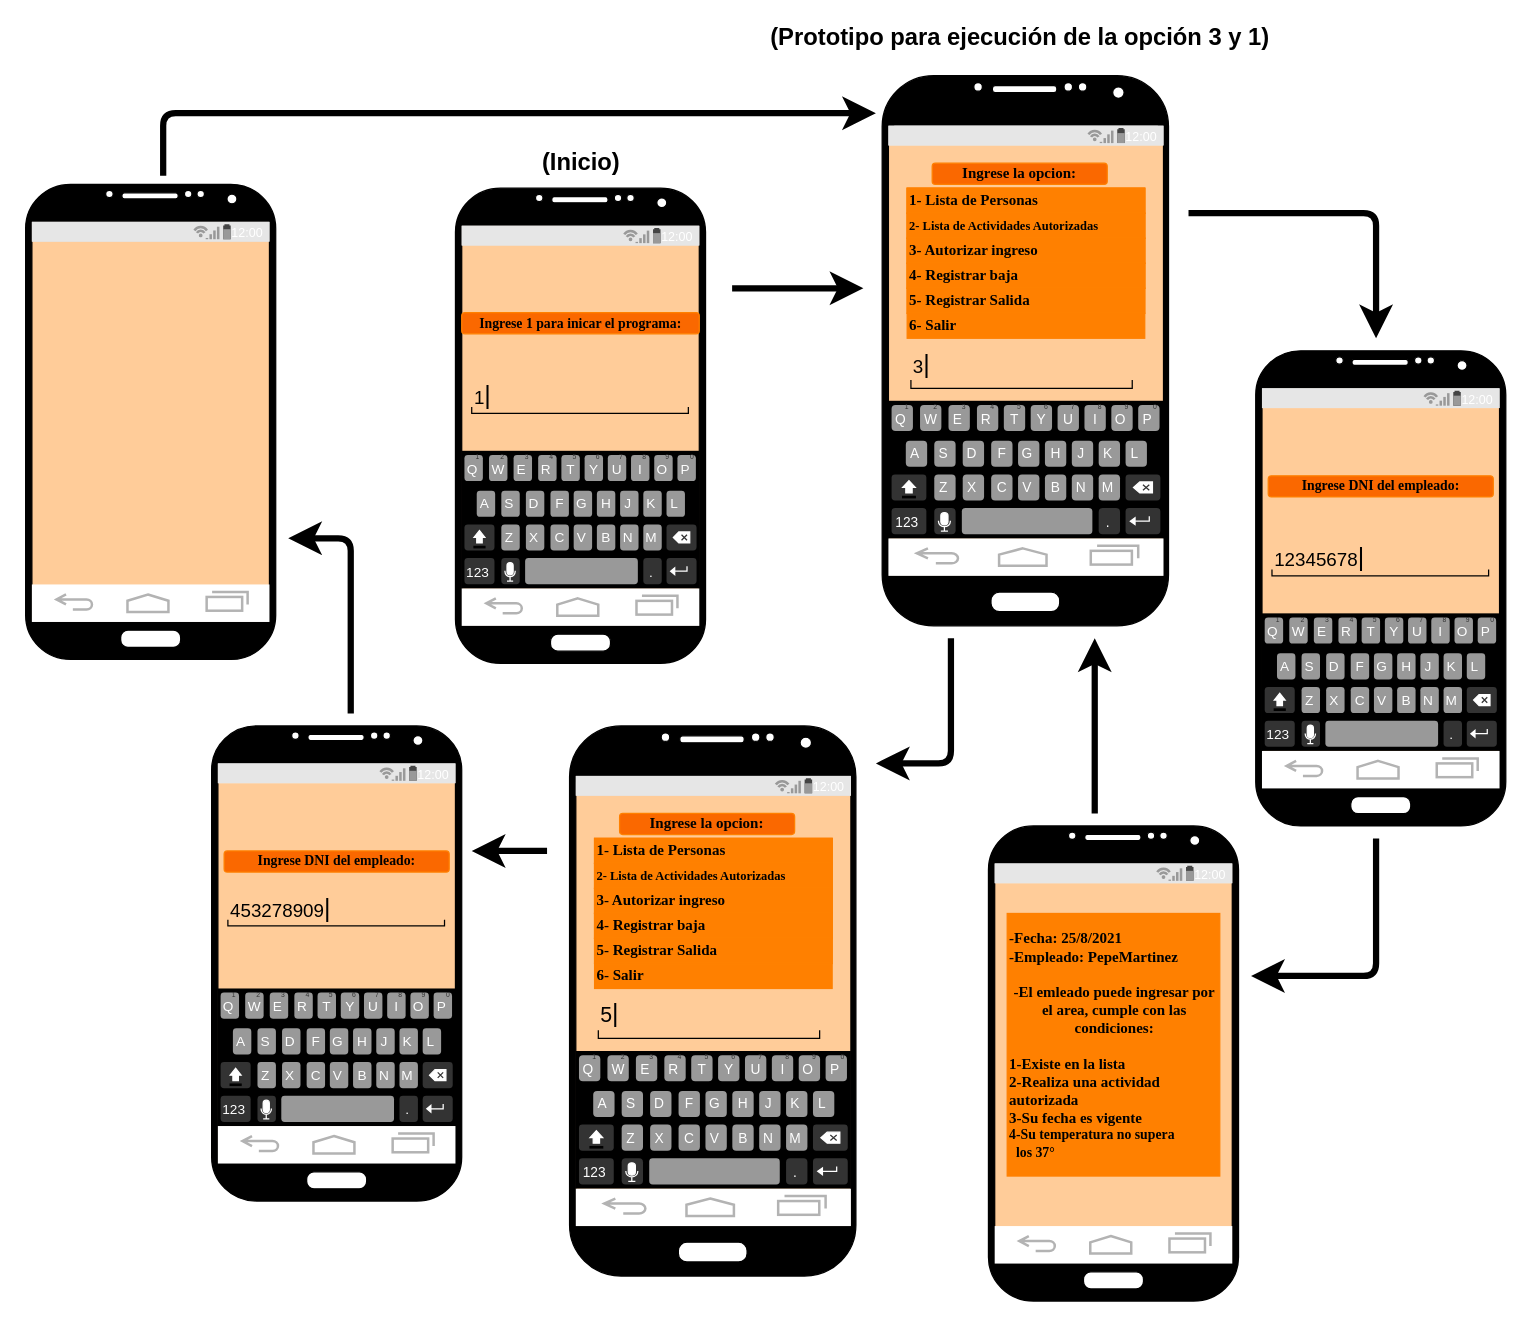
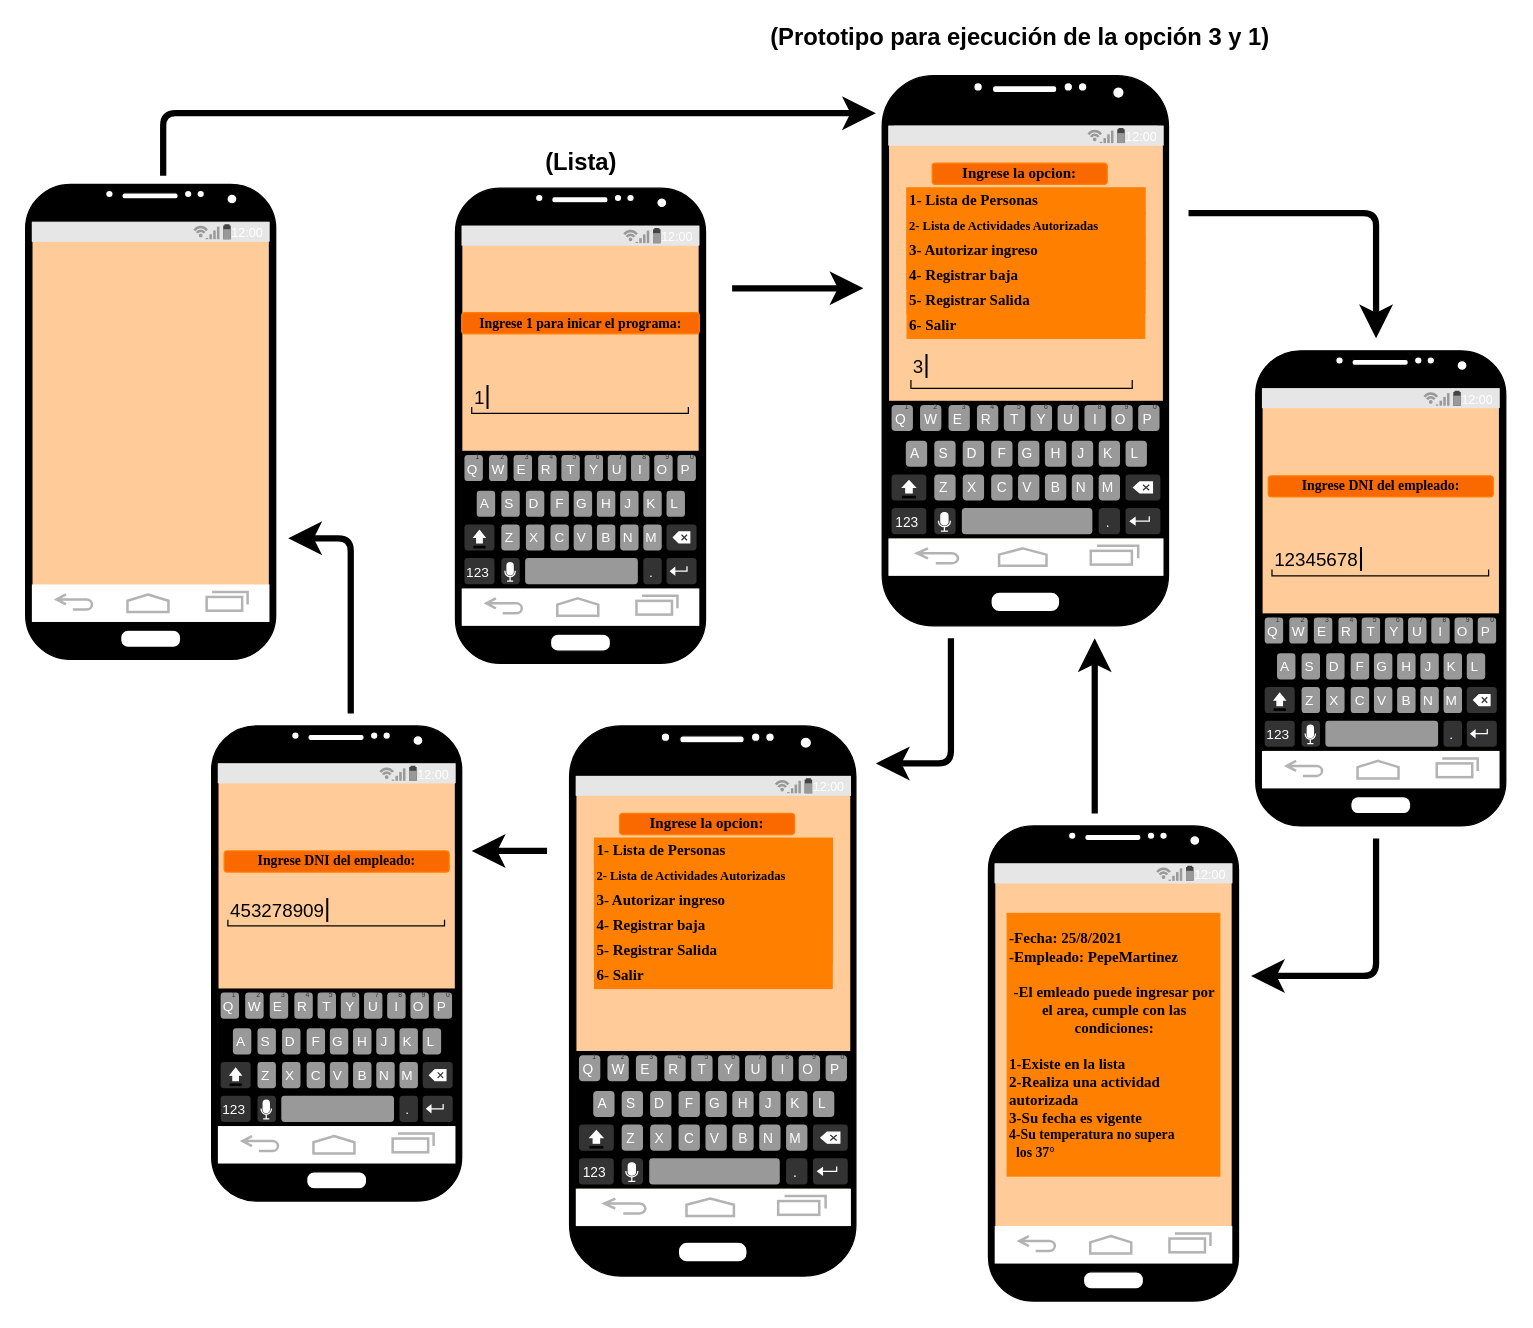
- <mxCell id="89" value="&lt;span style=&quot;font-size: 19px&quot;&gt;&lt;b&gt;(Inicio)&lt;/b&gt;&lt;/span&gt;" style="text;html=1;align=center;verticalAlign=middle;resizable=0;points=[];autosize=1;strokeColor=none;" vertex="1" parent="1"><mxGeometry x="423.75" y="120" width="80" height="20" as="geometry" /></mxCell>
+ <mxCell id="89" value="&lt;span style=&quot;font-size: 19px&quot;&gt;&lt;b&gt;(Lista)&lt;/b&gt;&lt;/span&gt;" style="text;html=1;align=center;verticalAlign=middle;resizable=0;points=[];autosize=1;strokeColor=none;" vertex="1" parent="1"><mxGeometry x="423.75" y="120" width="80" height="20" as="geometry" /></mxCell>
- <mxCell id="67" value="&lt;font style=&quot;font-size: 17px&quot;&gt;5&lt;/font&gt;&lt;font style=&quot;font-size: 20px&quot;&gt;|&lt;/font&gt;" style="strokeWidth=1;html=1;shadow=0;shape=mxgraph.android.textfield;align=left;pointerEvents=1;fillColor=#E6E6E6;" parent="1" vertex="1"><mxGeometry x="478" y="790" width="177" height="40" as="geometry" /></mxCell>
